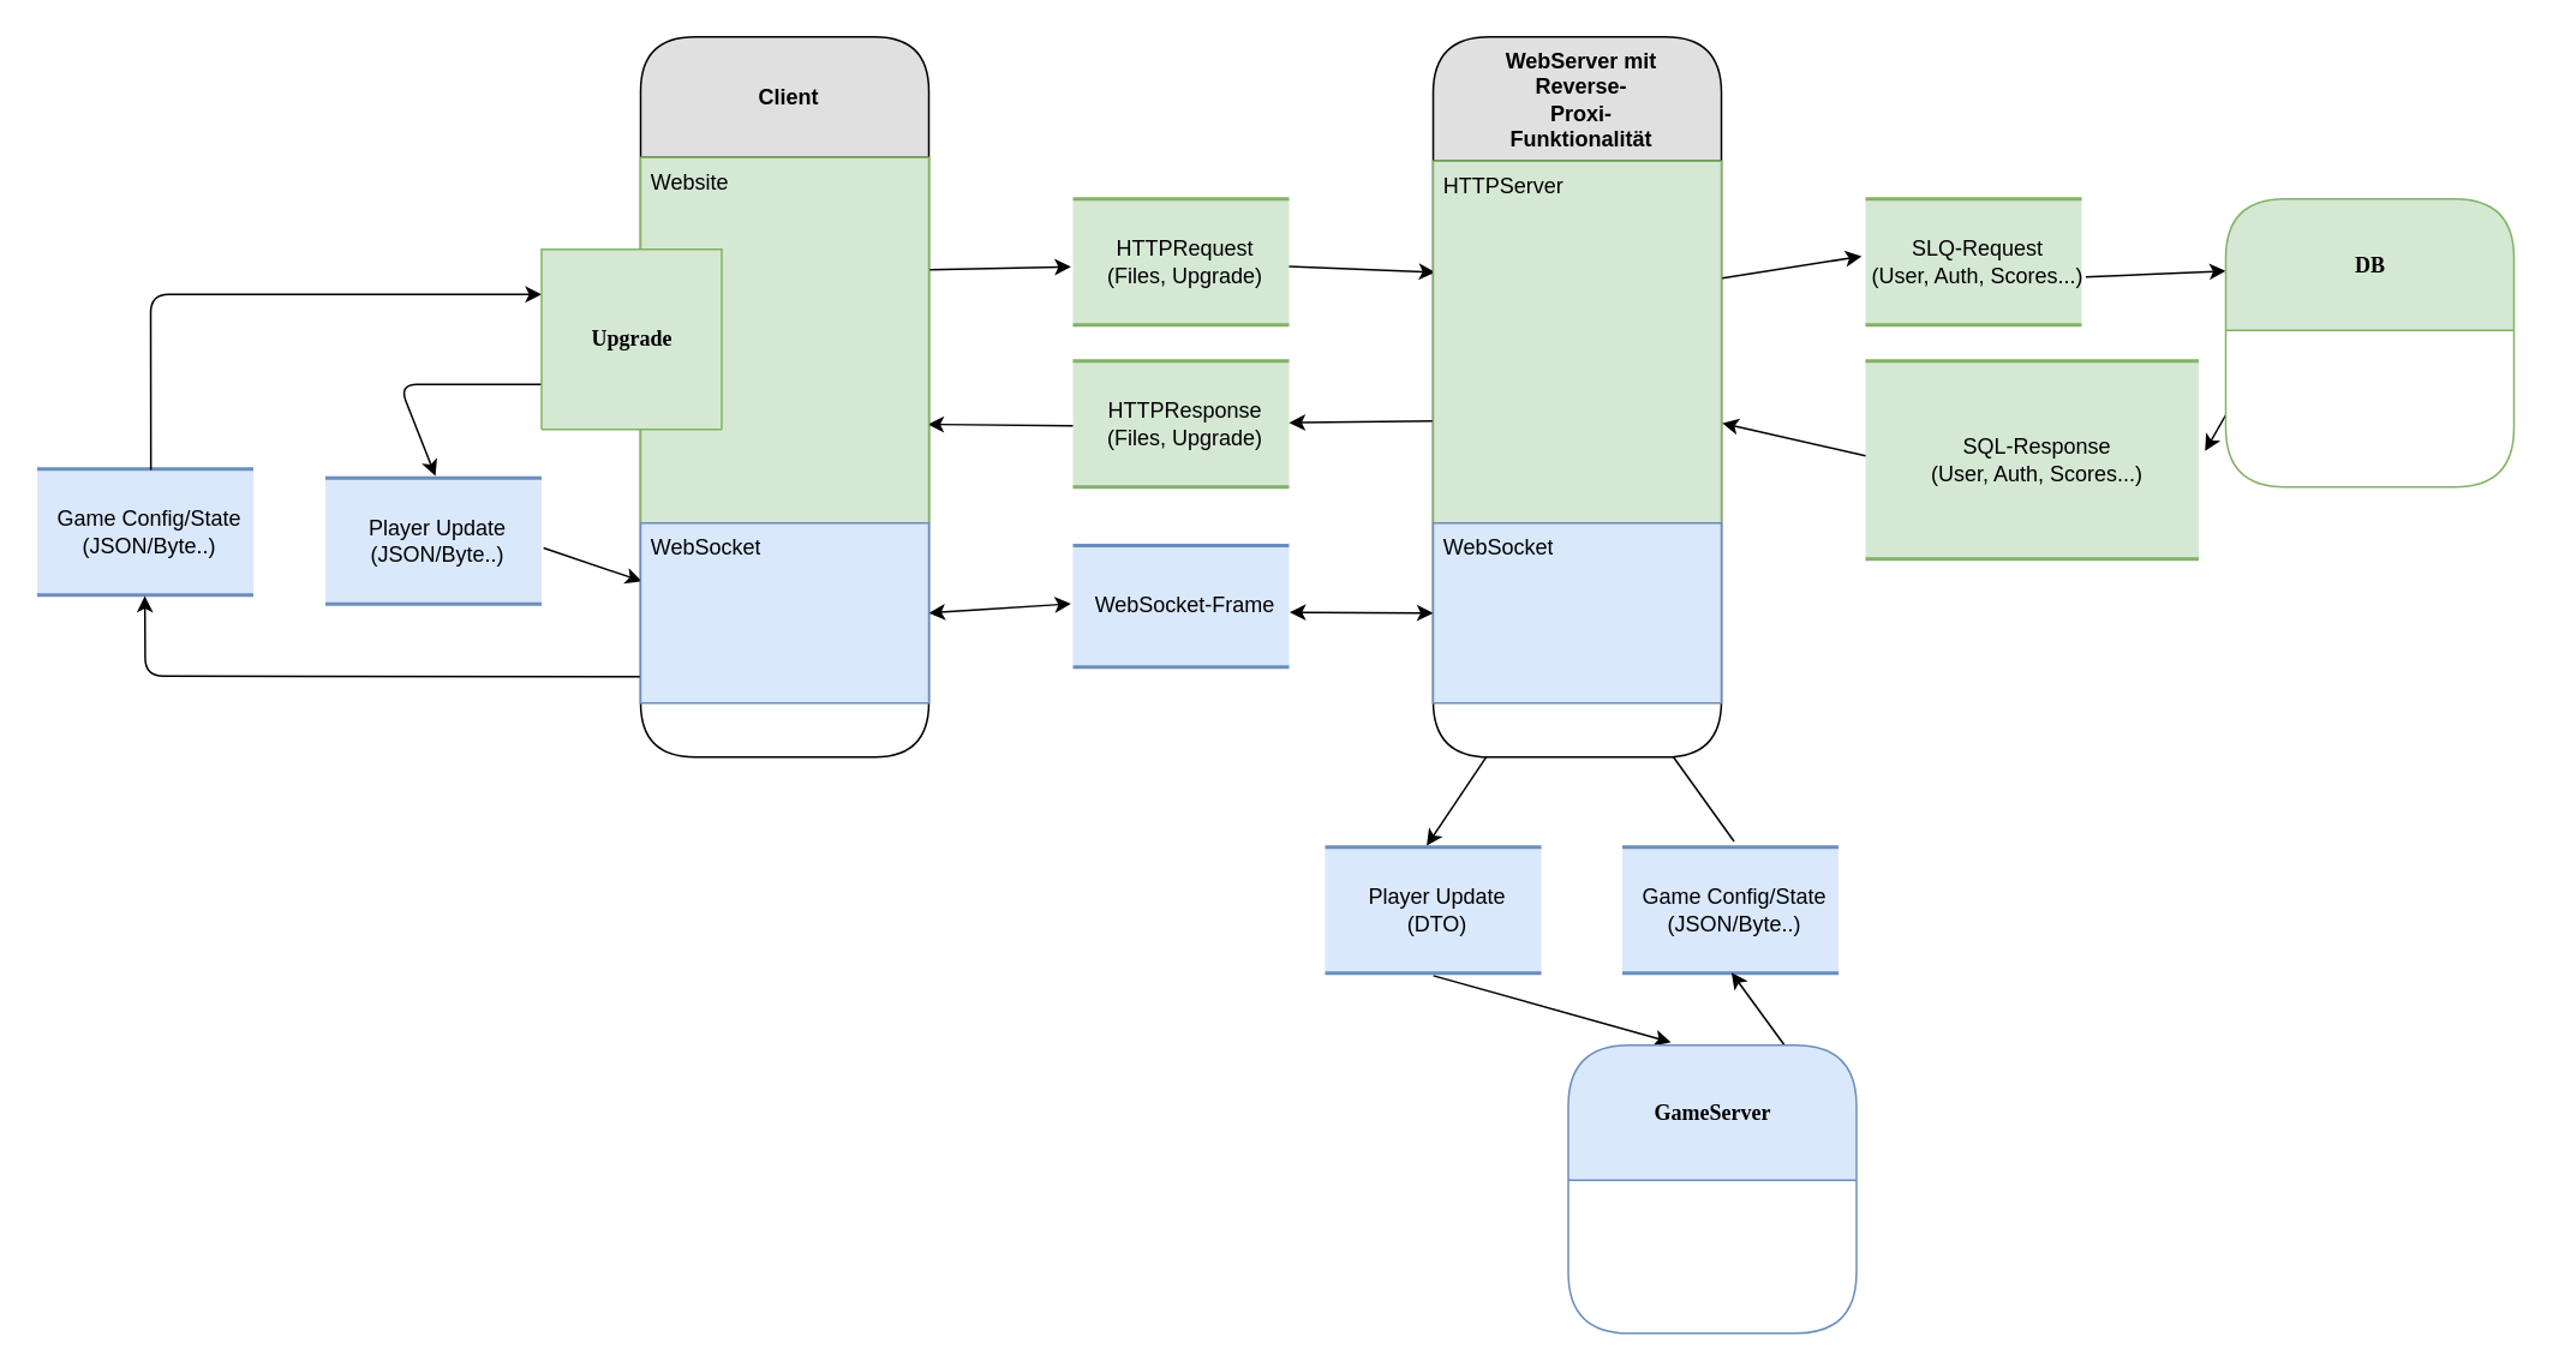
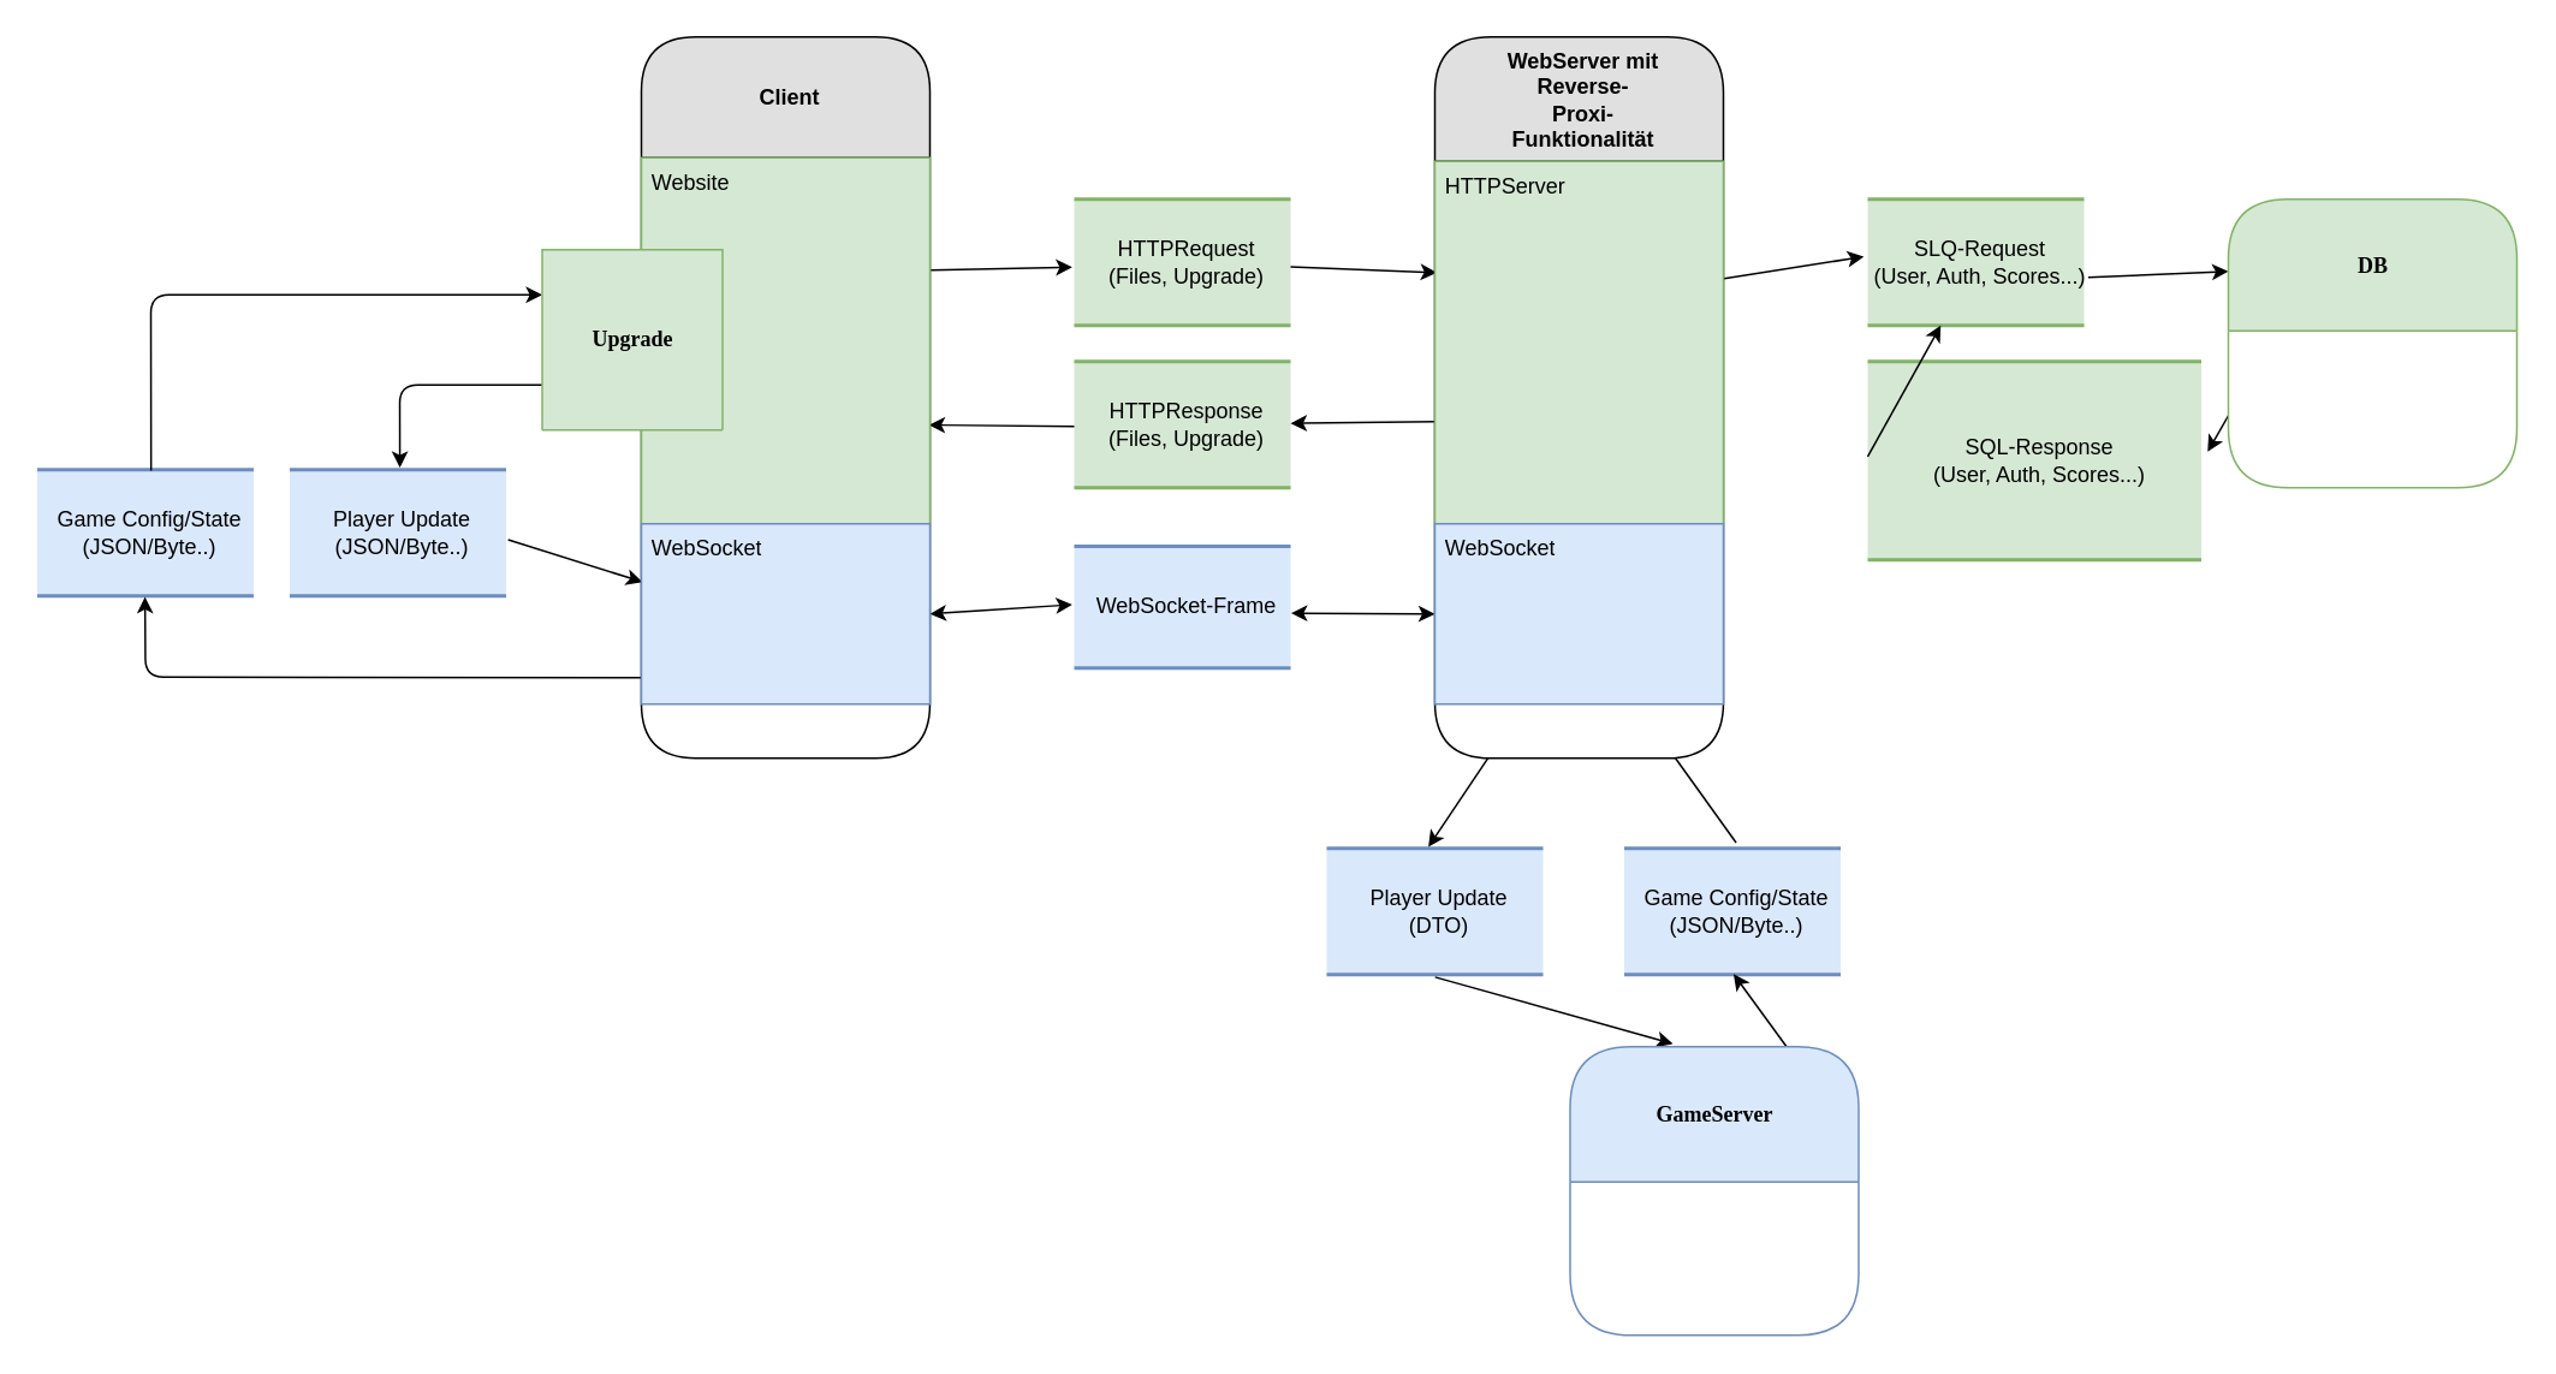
- <mxCell id="14" value="" style="endArrow=classic;html=1;exitX=0;exitY=0.479;exitDx=0;exitDy=0;exitPerimeter=0;entryX=1.003;entryY=0.724;entryDx=0;entryDy=0;entryPerimeter=0;fontFamily=Helvetica;spacingLeft=4;fontSize=12;" parent="1" source="12" target="35" edge="1"><mxGeometry width="50" height="50" relative="1" as="geometry"><mxPoint x="1177.5" y="365" as="sourcePoint" /><mxPoint x="1027.5" y="305" as="targetPoint" /></mxGeometry></mxCell>
+ <mxCell id="14" value="" style="endArrow=classic;html=1;exitX=0;exitY=0.479;exitDx=0;exitDy=0;exitPerimeter=0;fontFamily=Helvetica;spacingLeft=4;fontSize=12;" parent="1" source="12" target="11" edge="1"><mxGeometry width="50" height="50" relative="1" as="geometry"><mxPoint x="1177.5" y="365" as="sourcePoint" /><mxPoint x="1027.5" y="305" as="targetPoint" /></mxGeometry></mxCell>
- <mxCell id="24" value="Player Update&lt;br style=&quot;font-size: 12px&quot;&gt;(JSON/Byte..)" style="html=1;rounded=0;shadow=0;comic=0;labelBackgroundColor=none;strokeWidth=2;fontFamily=Helvetica;fontSize=12;align=center;shape=mxgraph.ios7ui.horLines;spacingLeft=4;fillColor=#dae8fc;strokeColor=#6c8ebf;" vertex="1" parent="1"><mxGeometry x="180" y="265" width="120" height="70" as="geometry" /></mxCell>
+ <mxCell id="24" value="Player Update&lt;br style=&quot;font-size: 12px&quot;&gt;(JSON/Byte..)" style="html=1;rounded=0;shadow=0;comic=0;labelBackgroundColor=none;strokeWidth=2;fontFamily=Helvetica;fontSize=12;align=center;shape=mxgraph.ios7ui.horLines;spacingLeft=4;fillColor=#dae8fc;strokeColor=#6c8ebf;" vertex="1" parent="1"><mxGeometry x="160" y="260" width="120" height="70" as="geometry" /></mxCell>
